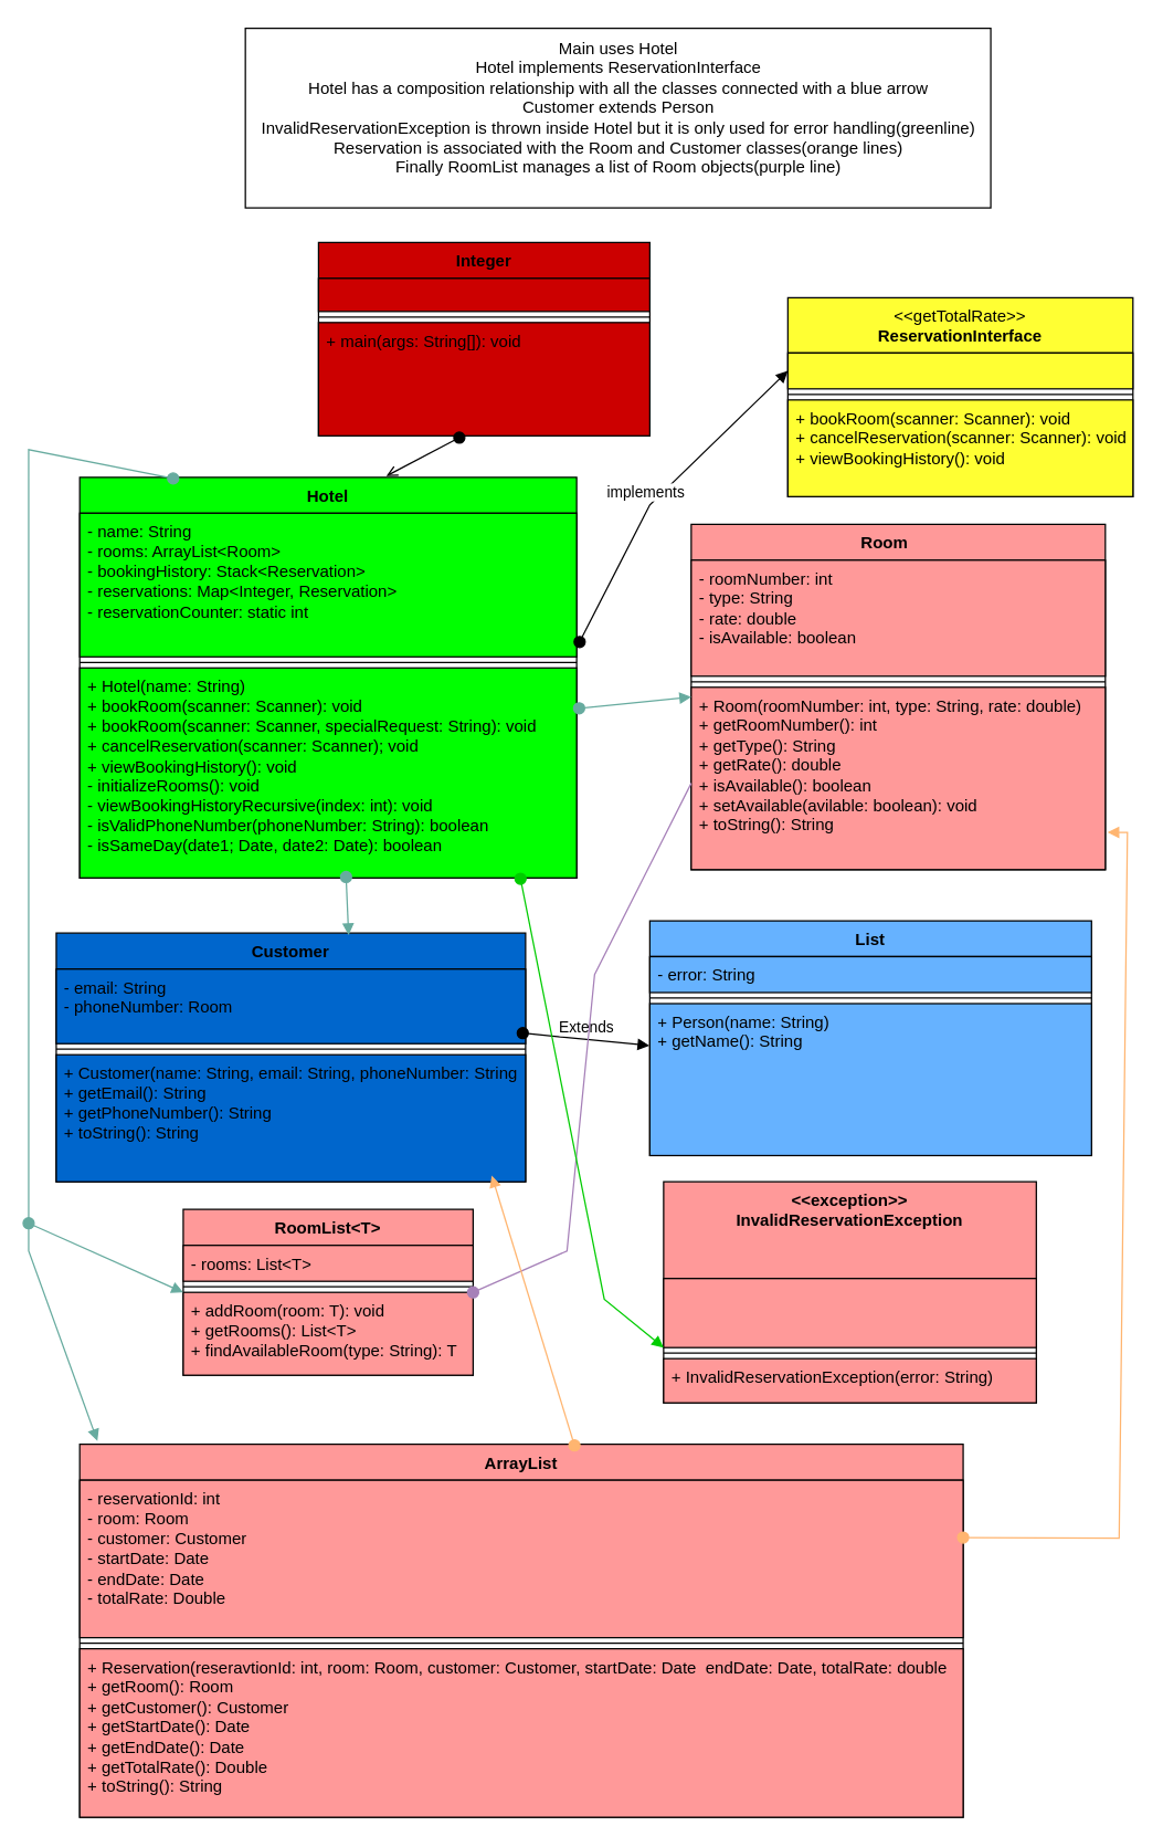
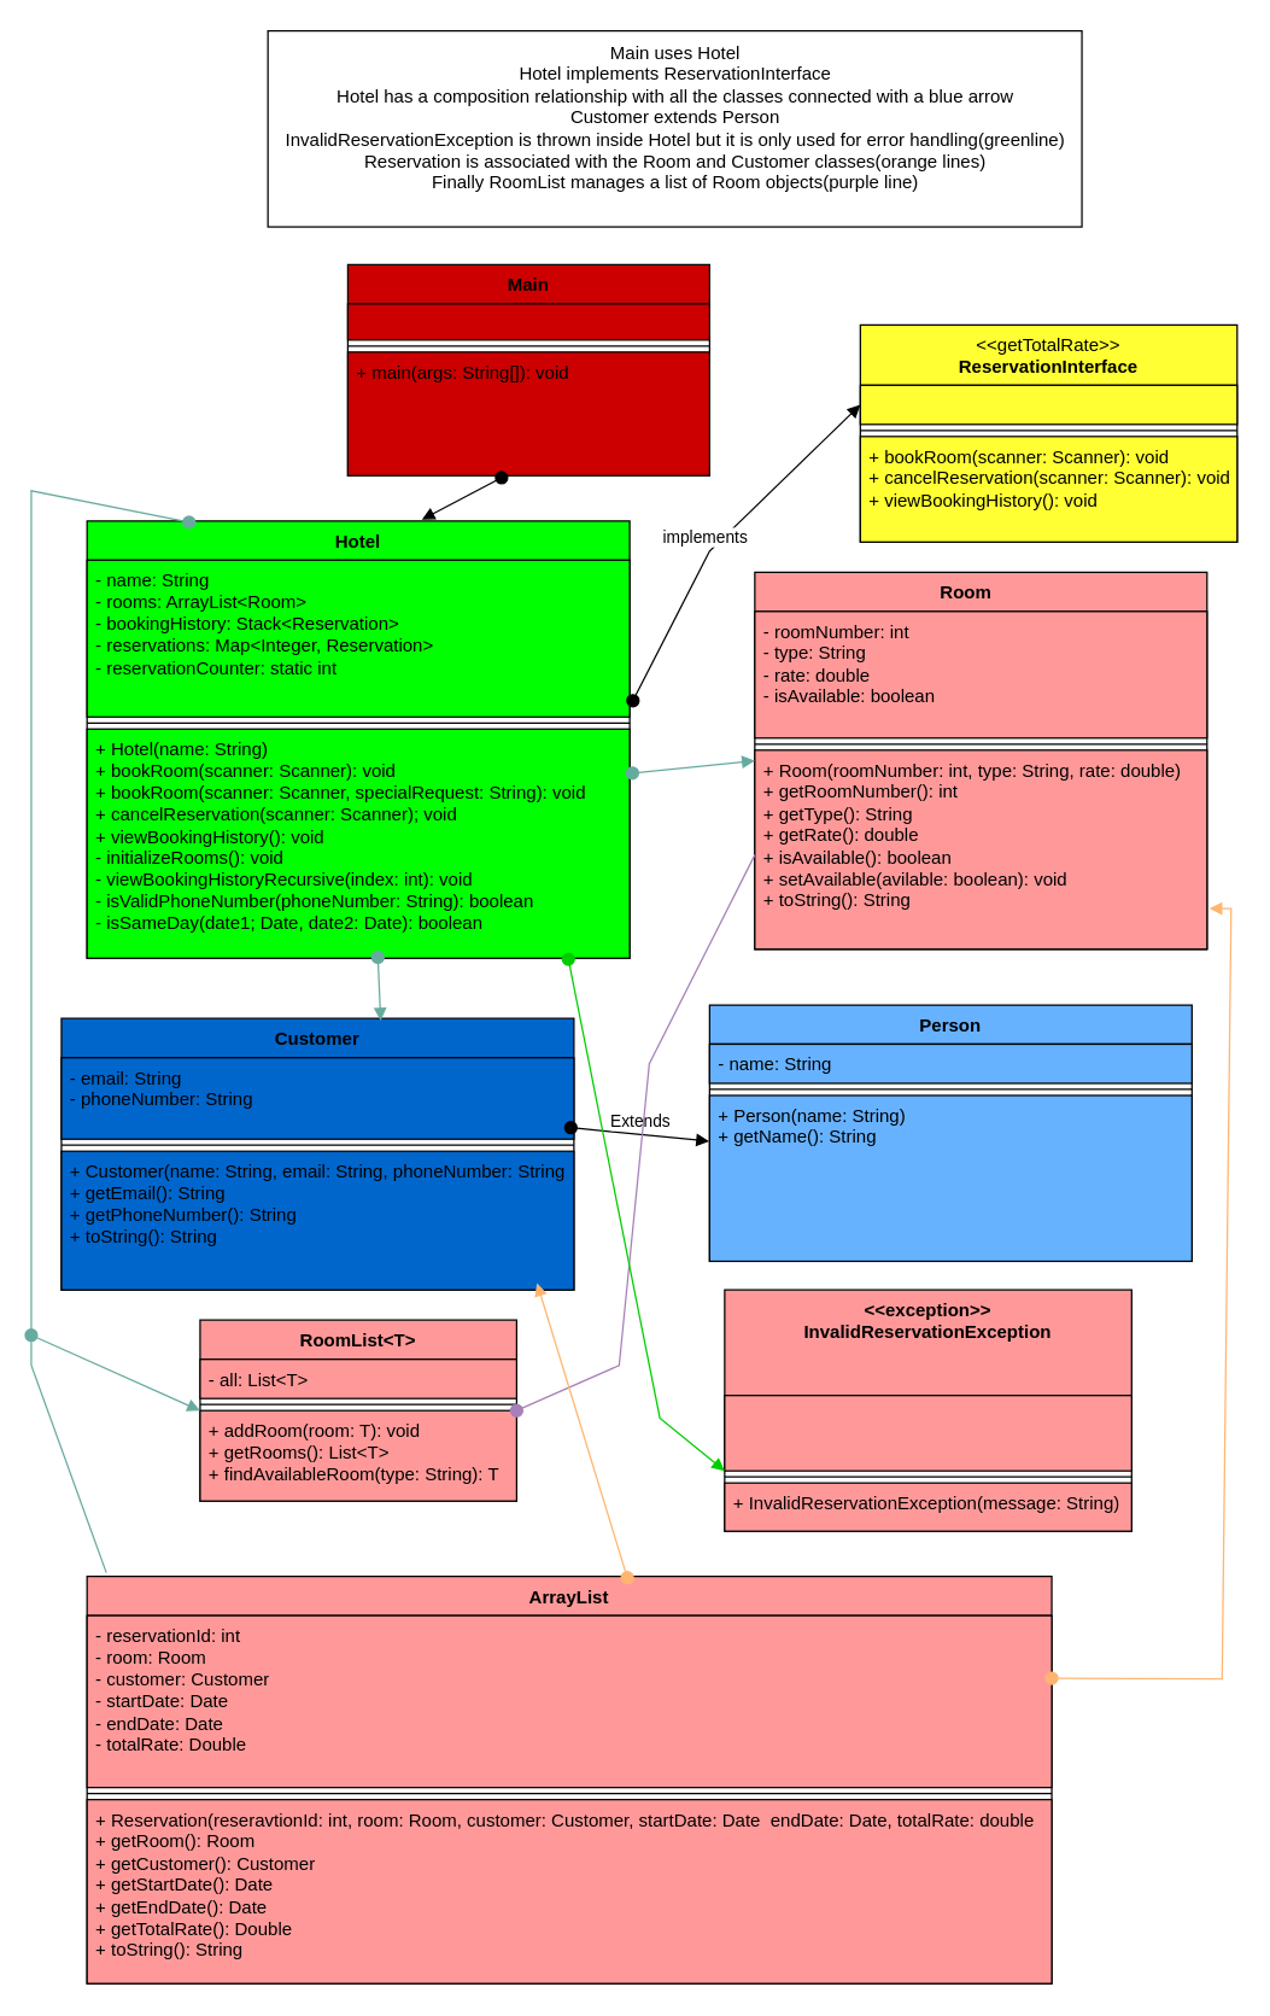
- <mxCell id="38" value="Integer" style="swimlane;fontStyle=1;align=center;verticalAlign=top;childLayout=stackLayout;horizontal=1;startSize=26;horizontalStack=0;resizeParent=1;resizeParentMax=0;resizeLast=0;collapsible=1;marginBottom=0;whiteSpace=wrap;html=1;fillColor=#CC0000;strokeColor=#000000;" parent="1" vertex="1"><mxGeometry x="230" y="175" width="240" height="140" as="geometry" /></mxCell>
+ <mxCell id="38" value="Main" style="swimlane;fontStyle=1;align=center;verticalAlign=top;childLayout=stackLayout;horizontal=1;startSize=26;horizontalStack=0;resizeParent=1;resizeParentMax=0;resizeLast=0;collapsible=1;marginBottom=0;whiteSpace=wrap;html=1;fillColor=#CC0000;strokeColor=#000000;" parent="1" vertex="1"><mxGeometry x="230" y="175" width="240" height="140" as="geometry" /></mxCell>
- <mxCell id="42" value="" style="html=1;verticalAlign=bottom;startArrow=oval;startFill=1;endArrow=open;startSize=8;curved=0;rounded=0;strokeColor=#000000;exitX=0.425;exitY=1.016;exitDx=0;exitDy=0;exitPerimeter=0;entryX=0.617;entryY=-0.003;entryDx=0;entryDy=0;entryPerimeter=0;" parent="1" source="41" target="3" edge="1"><mxGeometry width="60" relative="1" as="geometry"><mxPoint x="240" y="531" as="sourcePoint" /><mxPoint x="250" y="395" as="targetPoint" /></mxGeometry></mxCell>
+ <mxCell id="42" value="" style="html=1;verticalAlign=bottom;startArrow=oval;startFill=1;endArrow=block;startSize=8;curved=0;rounded=0;strokeColor=#000000;exitX=0.425;exitY=1.016;exitDx=0;exitDy=0;exitPerimeter=0;entryX=0.617;entryY=-0.003;entryDx=0;entryDy=0;entryPerimeter=0;" parent="1" source="41" target="3" edge="1"><mxGeometry width="60" relative="1" as="geometry"><mxPoint x="240" y="531" as="sourcePoint" /><mxPoint x="250" y="395" as="targetPoint" /></mxGeometry></mxCell>
- <mxCell id="30" value="List" style="swimlane;fontStyle=1;align=center;verticalAlign=top;childLayout=stackLayout;horizontal=1;startSize=26;horizontalStack=0;resizeParent=1;resizeParentMax=0;resizeLast=0;collapsible=1;marginBottom=0;whiteSpace=wrap;html=1;fillColor=#66B2FF;strokeColor=#000000;" parent="1" vertex="1"><mxGeometry x="470" y="666" width="320" height="170" as="geometry" /></mxCell>
+ <mxCell id="30" value="Person" style="swimlane;fontStyle=1;align=center;verticalAlign=top;childLayout=stackLayout;horizontal=1;startSize=26;horizontalStack=0;resizeParent=1;resizeParentMax=0;resizeLast=0;collapsible=1;marginBottom=0;whiteSpace=wrap;html=1;fillColor=#66B2FF;strokeColor=#000000;" parent="1" vertex="1"><mxGeometry x="470" y="666" width="320" height="170" as="geometry" /></mxCell>
- <mxCell id="31" value="- error: String" style="text;strokeColor=#000000;fillColor=#66B2FF;align=left;verticalAlign=top;spacingLeft=4;spacingRight=4;overflow=hidden;rotatable=0;points=[[0,0.5],[1,0.5]];portConstraint=eastwest;whiteSpace=wrap;html=1;" parent="30" vertex="1"><mxGeometry y="26" width="320" height="26" as="geometry" /></mxCell>
+ <mxCell id="31" value="- name: String" style="text;strokeColor=#000000;fillColor=#66B2FF;align=left;verticalAlign=top;spacingLeft=4;spacingRight=4;overflow=hidden;rotatable=0;points=[[0,0.5],[1,0.5]];portConstraint=eastwest;whiteSpace=wrap;html=1;" parent="30" vertex="1"><mxGeometry y="26" width="320" height="26" as="geometry" /></mxCell>
- <mxCell id="16" value="- email: String&lt;div&gt;- phoneNumber: Room&lt;/div&gt;" style="text;strokeColor=#000000;fillColor=#0066CC;align=left;verticalAlign=top;spacingLeft=4;spacingRight=4;overflow=hidden;rotatable=0;points=[[0,0.5],[1,0.5]];portConstraint=eastwest;whiteSpace=wrap;html=1;" parent="15" vertex="1"><mxGeometry y="26" width="340" height="54" as="geometry" /></mxCell>
+ <mxCell id="16" value="- email: String&lt;div&gt;- phoneNumber: String&lt;/div&gt;" style="text;strokeColor=#000000;fillColor=#0066CC;align=left;verticalAlign=top;spacingLeft=4;spacingRight=4;overflow=hidden;rotatable=0;points=[[0,0.5],[1,0.5]];portConstraint=eastwest;whiteSpace=wrap;html=1;" parent="15" vertex="1"><mxGeometry y="26" width="340" height="54" as="geometry" /></mxCell>
- <mxCell id="35" value="- rooms: List&amp;lt;T&amp;gt;" style="text;strokeColor=#000000;fillColor=#FF9999;align=left;verticalAlign=top;spacingLeft=4;spacingRight=4;overflow=hidden;rotatable=0;points=[[0,0.5],[1,0.5]];portConstraint=eastwest;whiteSpace=wrap;html=1;" parent="34" vertex="1"><mxGeometry y="26" width="210" height="26" as="geometry" /></mxCell>
+ <mxCell id="35" value="- all: List&amp;lt;T&amp;gt;" style="text;strokeColor=#000000;fillColor=#FF9999;align=left;verticalAlign=top;spacingLeft=4;spacingRight=4;overflow=hidden;rotatable=0;points=[[0,0.5],[1,0.5]];portConstraint=eastwest;whiteSpace=wrap;html=1;" parent="34" vertex="1"><mxGeometry y="26" width="210" height="26" as="geometry" /></mxCell>
- <mxCell id="26" value="+ InvalidReservationException(error: String)" style="text;strokeColor=#000000;fillColor=#FF9999;align=left;verticalAlign=top;spacingLeft=4;spacingRight=4;overflow=hidden;rotatable=0;points=[[0,0.5],[1,0.5]];portConstraint=eastwest;whiteSpace=wrap;html=1;" parent="23" vertex="1"><mxGeometry y="128" width="270" height="32" as="geometry" /></mxCell>
+ <mxCell id="26" value="+ InvalidReservationException(message: String)" style="text;strokeColor=#000000;fillColor=#FF9999;align=left;verticalAlign=top;spacingLeft=4;spacingRight=4;overflow=hidden;rotatable=0;points=[[0,0.5],[1,0.5]];portConstraint=eastwest;whiteSpace=wrap;html=1;" parent="23" vertex="1"><mxGeometry y="128" width="270" height="32" as="geometry" /></mxCell>
- <mxCell id="48" value="" style="html=1;verticalAlign=bottom;startArrow=oval;startFill=1;endArrow=block;startSize=8;curved=0;rounded=0;strokeColor=#67AB9F;exitX=0.188;exitY=0.003;exitDx=0;exitDy=0;exitPerimeter=0;entryX=0.02;entryY=-0.009;entryDx=0;entryDy=0;entryPerimeter=0;" parent="1" source="3" target="11" edge="1"><mxGeometry width="60" relative="1" as="geometry"><mxPoint x="362" y="346" as="sourcePoint" /><mxPoint x="30" y="865" as="targetPoint" /><Array as="points"><mxPoint x="20" y="325" /><mxPoint x="20" y="735" /><mxPoint x="20" y="905" /></Array></mxGeometry></mxCell>
+ <mxCell id="48" value="" style="html=1;verticalAlign=bottom;startArrow=oval;startFill=1;endArrow=none;startSize=8;curved=0;rounded=0;strokeColor=#67AB9F;exitX=0.188;exitY=0.003;exitDx=0;exitDy=0;exitPerimeter=0;entryX=0.02;entryY=-0.009;entryDx=0;entryDy=0;entryPerimeter=0;" parent="1" source="3" target="11" edge="1"><mxGeometry width="60" relative="1" as="geometry"><mxPoint x="362" y="346" as="sourcePoint" /><mxPoint x="30" y="865" as="targetPoint" /><Array as="points"><mxPoint x="20" y="325" /><mxPoint x="20" y="735" /><mxPoint x="20" y="905" /></Array></mxGeometry></mxCell>
